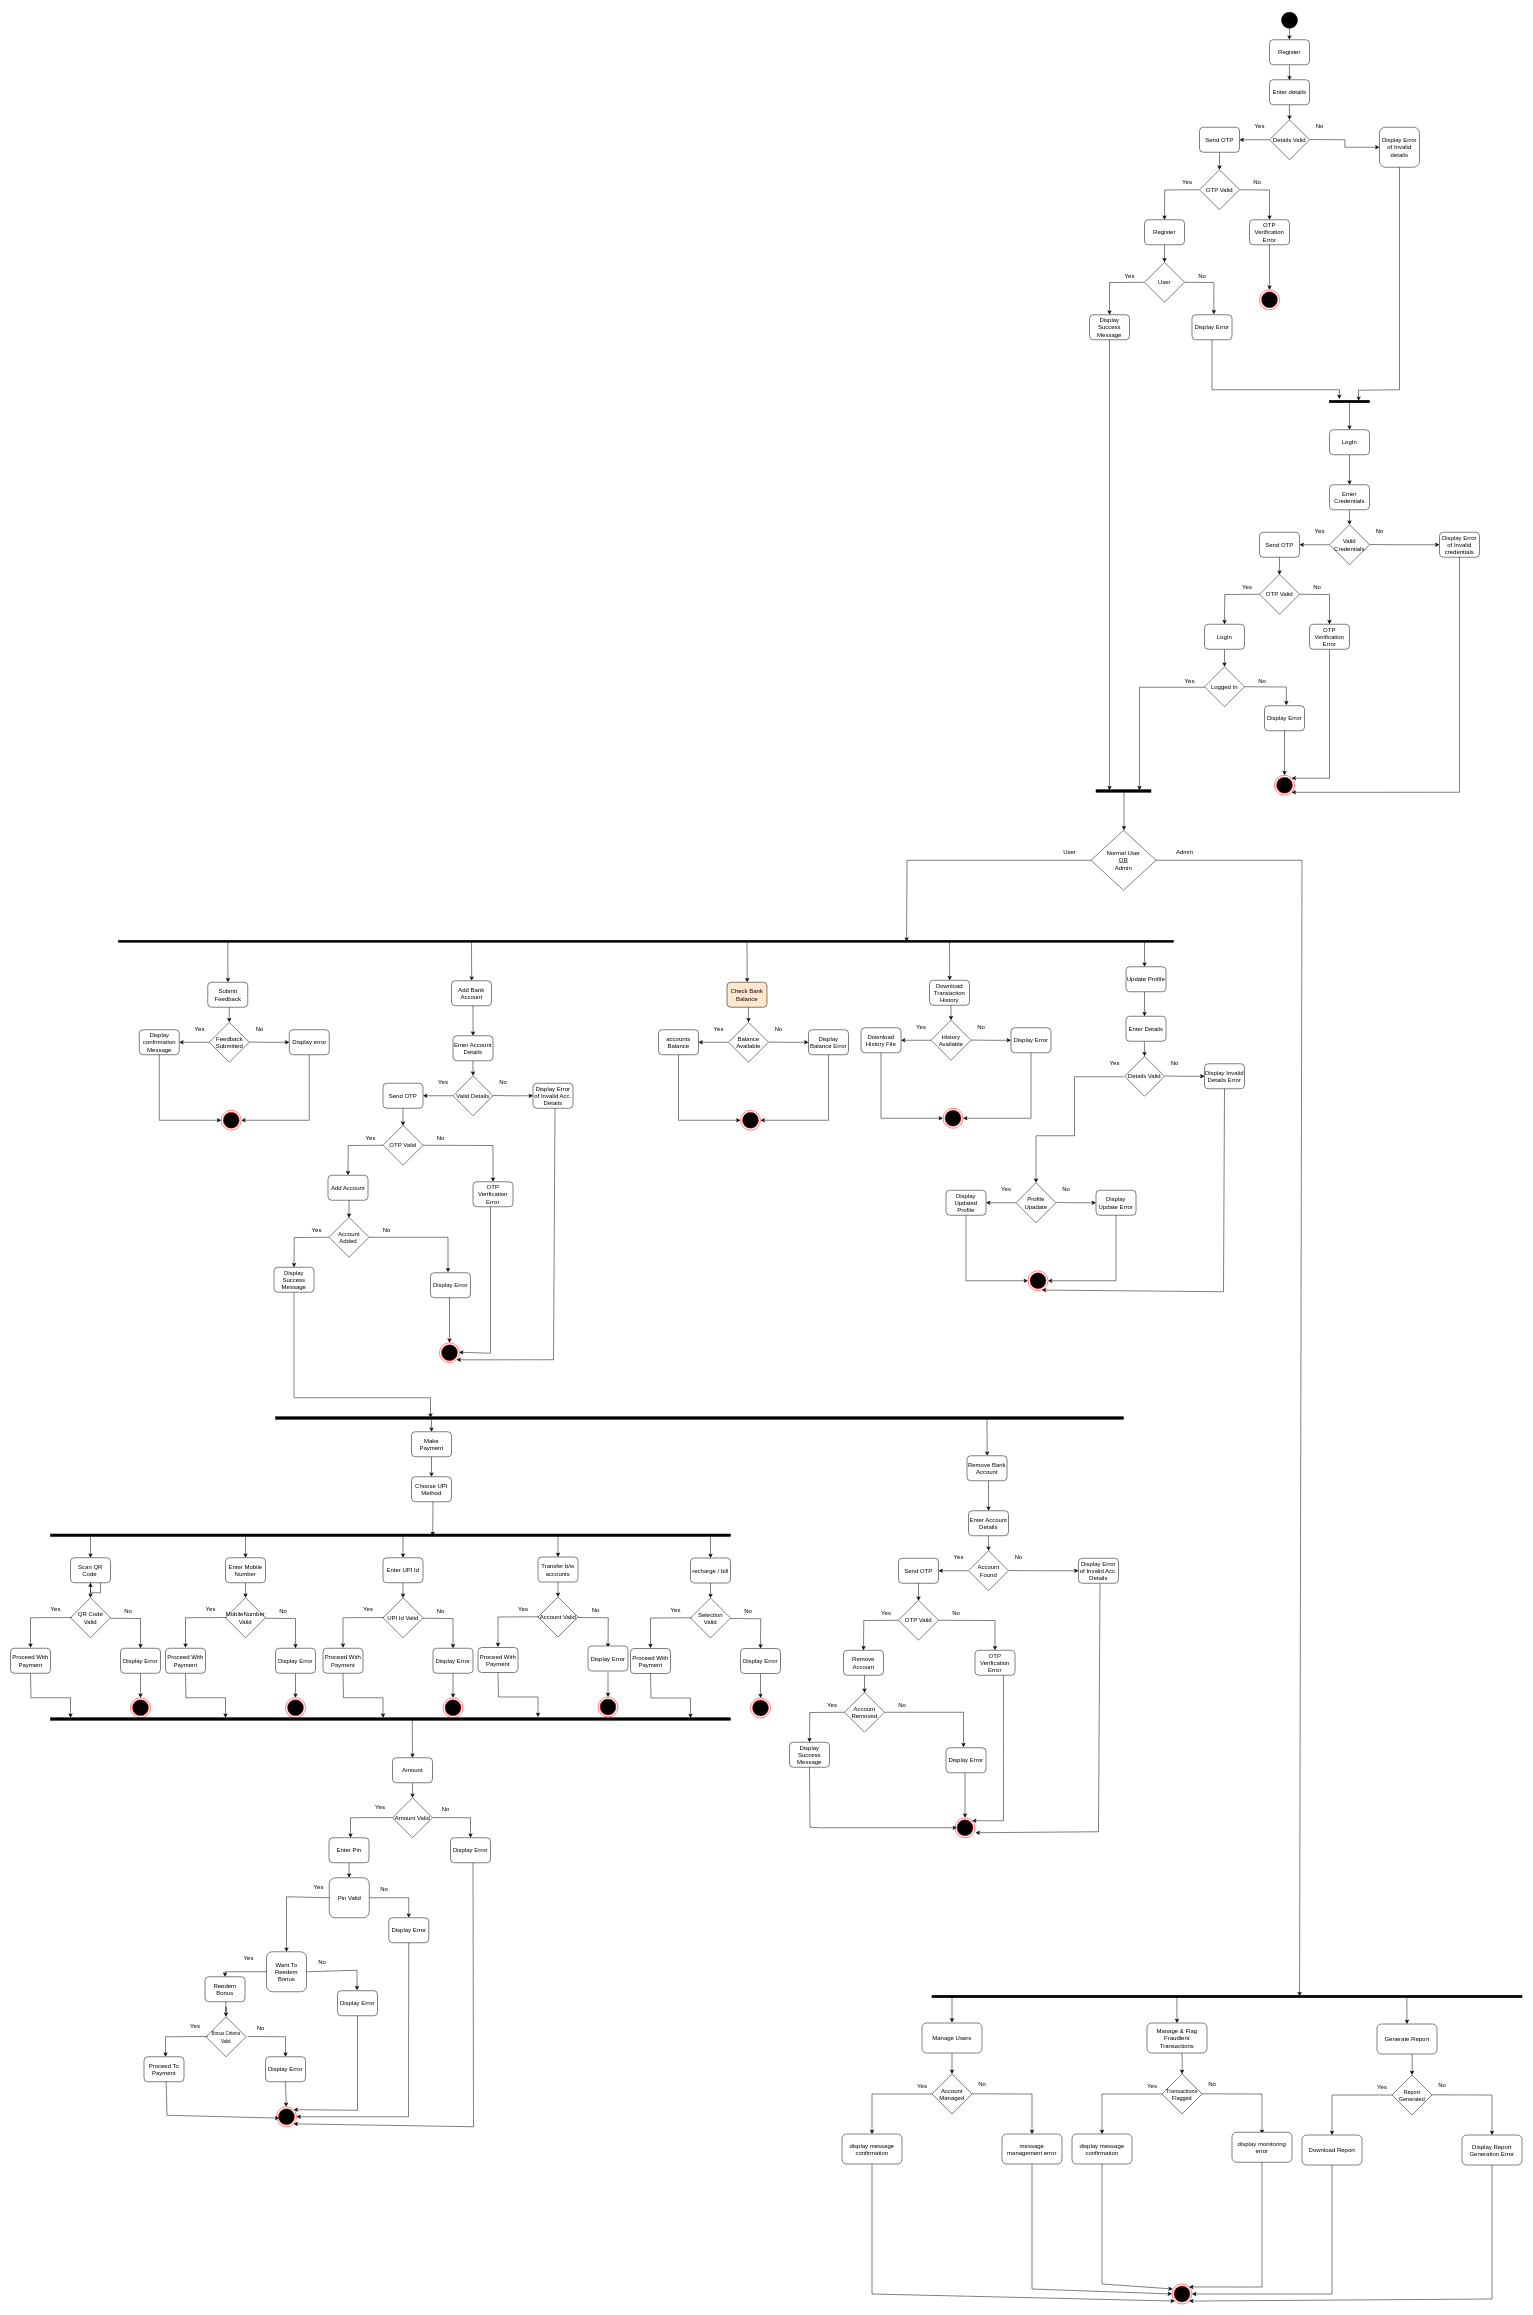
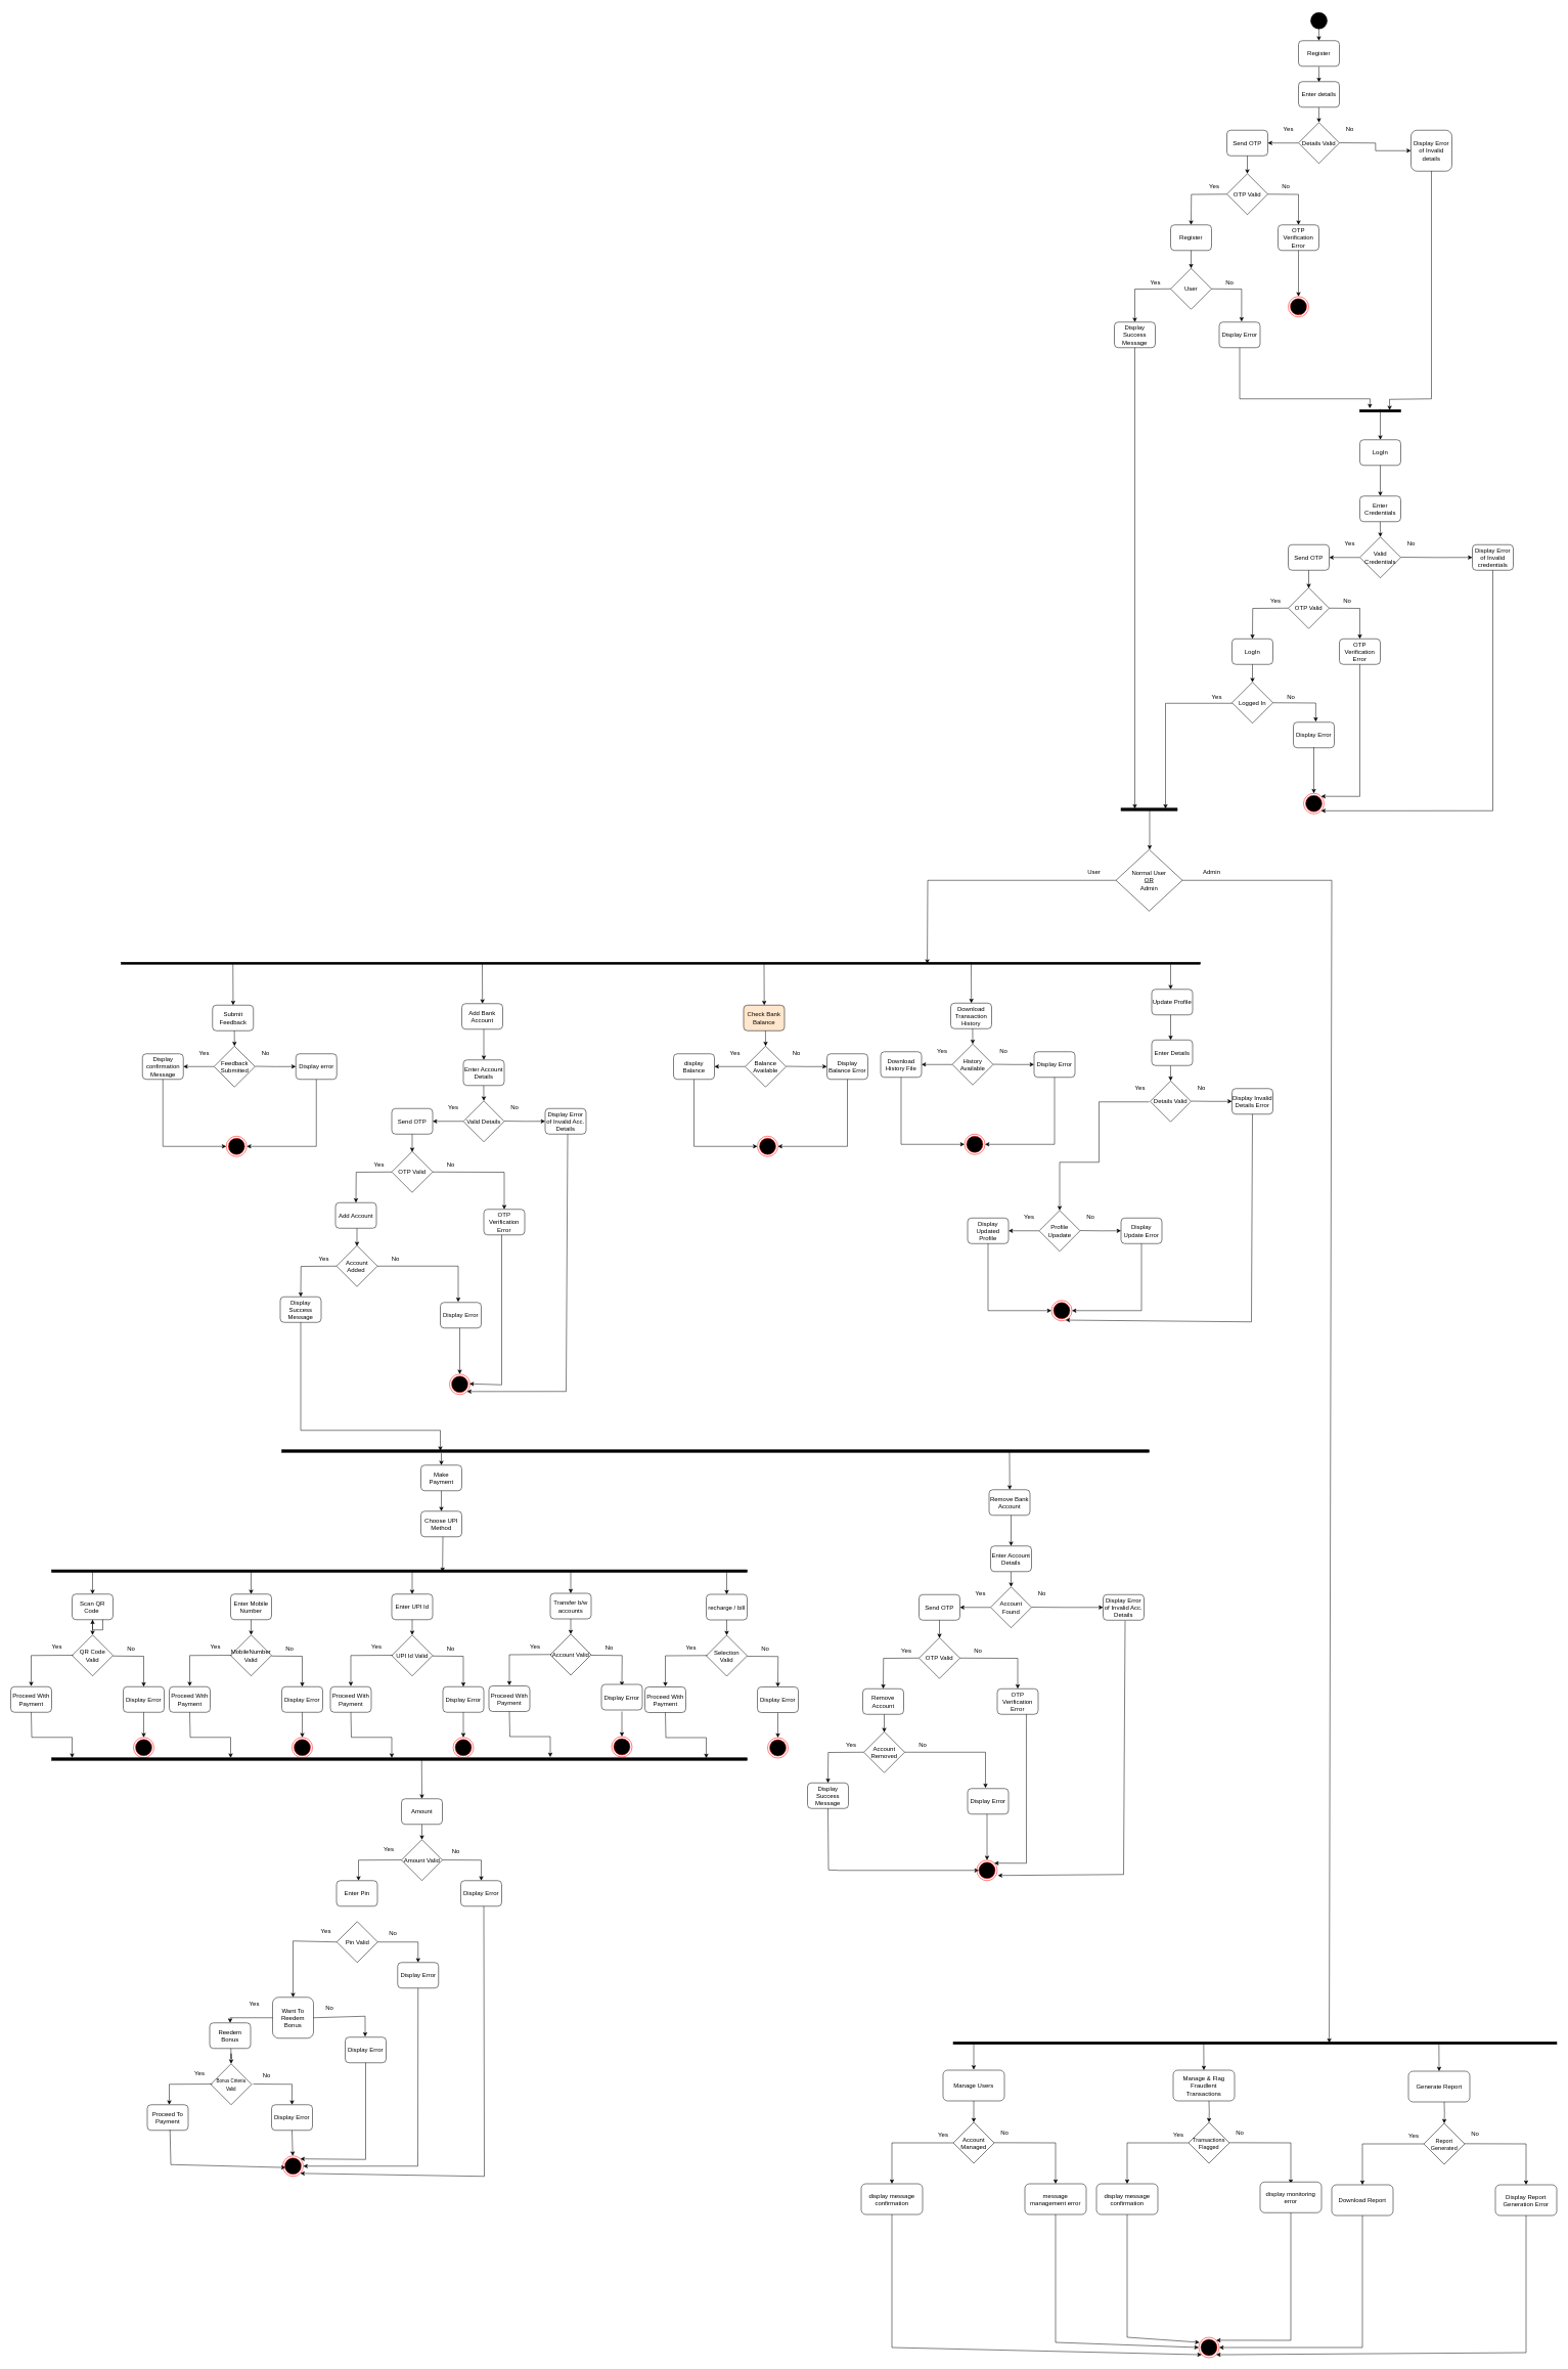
- <mxCell id="227" value="accounts Balance" style="rounded=1;whiteSpace=wrap;html=1;" vertex="1" parent="1"><mxGeometry x="1316" y="2059" width="80" height="50" as="geometry" /></mxCell>
+ <mxCell id="227" value="display Balance" style="rounded=1;whiteSpace=wrap;html=1;" vertex="1" parent="1"><mxGeometry x="1316" y="2059" width="80" height="50" as="geometry" /></mxCell>
- <mxCell id="174" value="" style="edgeStyle=orthogonalEdgeStyle;rounded=0;orthogonalLoop=1;jettySize=auto;html=1;" edge="1" parent="1" source="175" target="179"><mxGeometry relative="1" as="geometry" /></mxCell>
- <mxCell id="179" value="Pin Valid" style="whiteSpace=wrap;html=1;rounded=1;" vertex="1" parent="1"><mxGeometry x="657.5" y="3755" width="80" height="80" as="geometry" /></mxCell>
+ <mxCell id="179" value="Pin Valid" style="rhombus;whiteSpace=wrap;html=1;" vertex="1" parent="1"><mxGeometry x="657.5" y="3755" width="80" height="80" as="geometry" /></mxCell>
